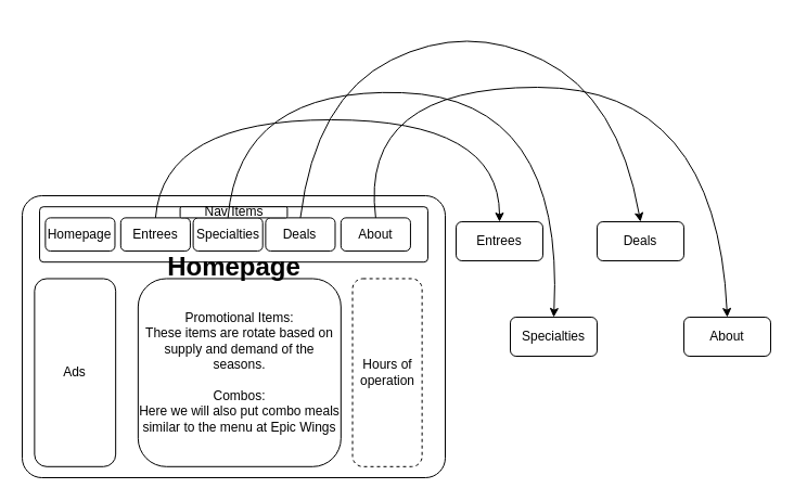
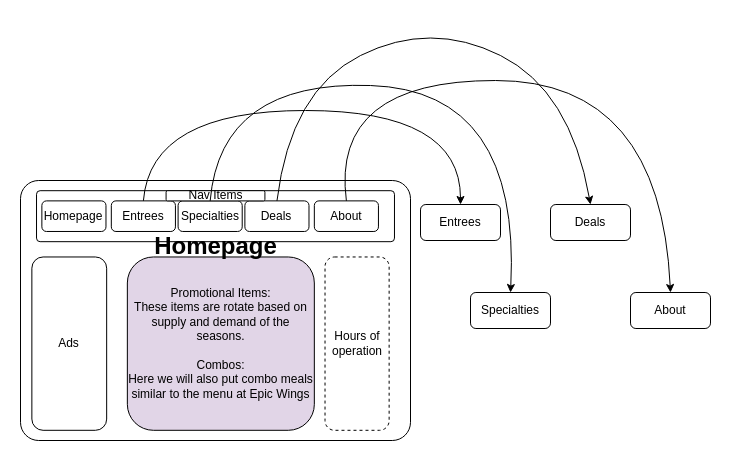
- <mxCell id="15" value="Promotional Items:&lt;br&gt;These items are rotate based on supply and demand of the seasons.&lt;br&gt;&lt;br&gt;Combos:&lt;br&gt;Here we will also put combo meals similar to the menu at Epic Wings" style="rounded=1;whiteSpace=wrap;html=1;" parent="3" vertex="1"><mxGeometry x="106.849" y="76.471" width="186.986" height="173.333" as="geometry" /></mxCell>
+ <mxCell id="15" value="Promotional Items:&lt;br&gt;These items are rotate based on supply and demand of the seasons.&lt;br&gt;&lt;br&gt;Combos:&lt;br&gt;Here we will also put combo meals similar to the menu at Epic Wings" style="rounded=1;whiteSpace=wrap;html=1;fillColor=#e1d5e7;" parent="3" vertex="1"><mxGeometry x="106.849" y="76.471" width="186.986" height="173.333" as="geometry" /></mxCell>
